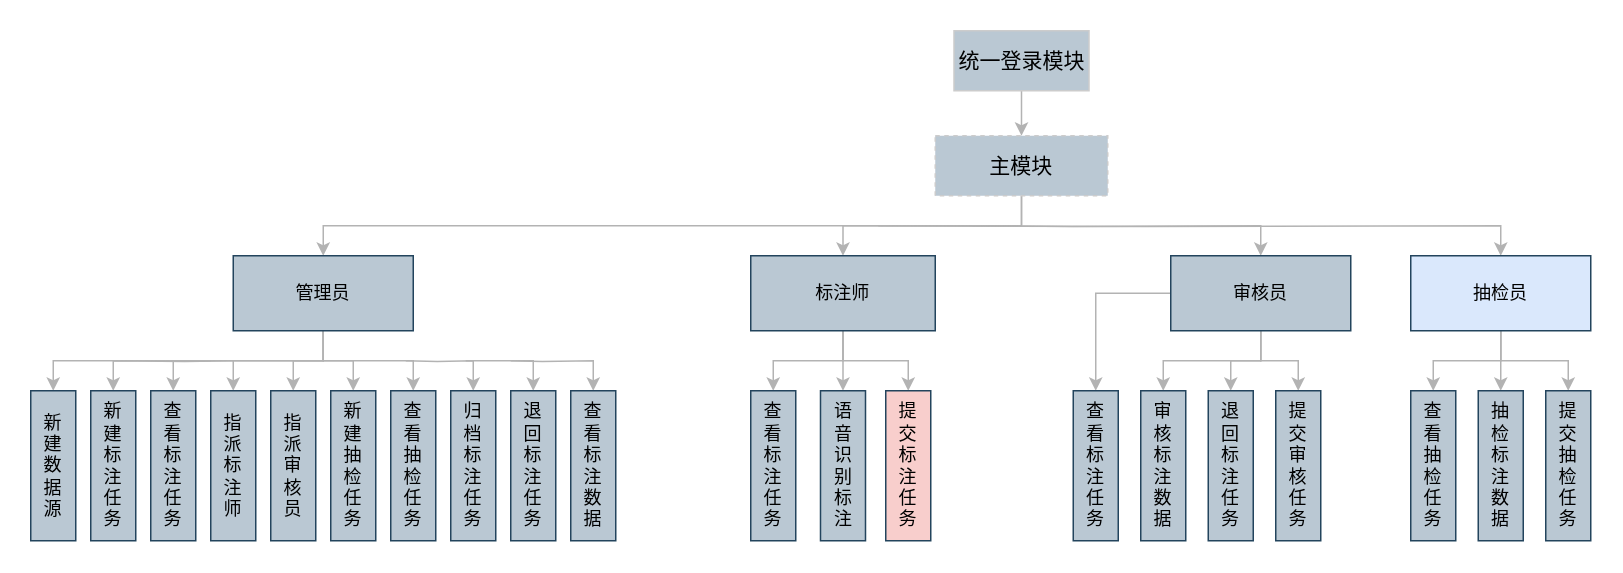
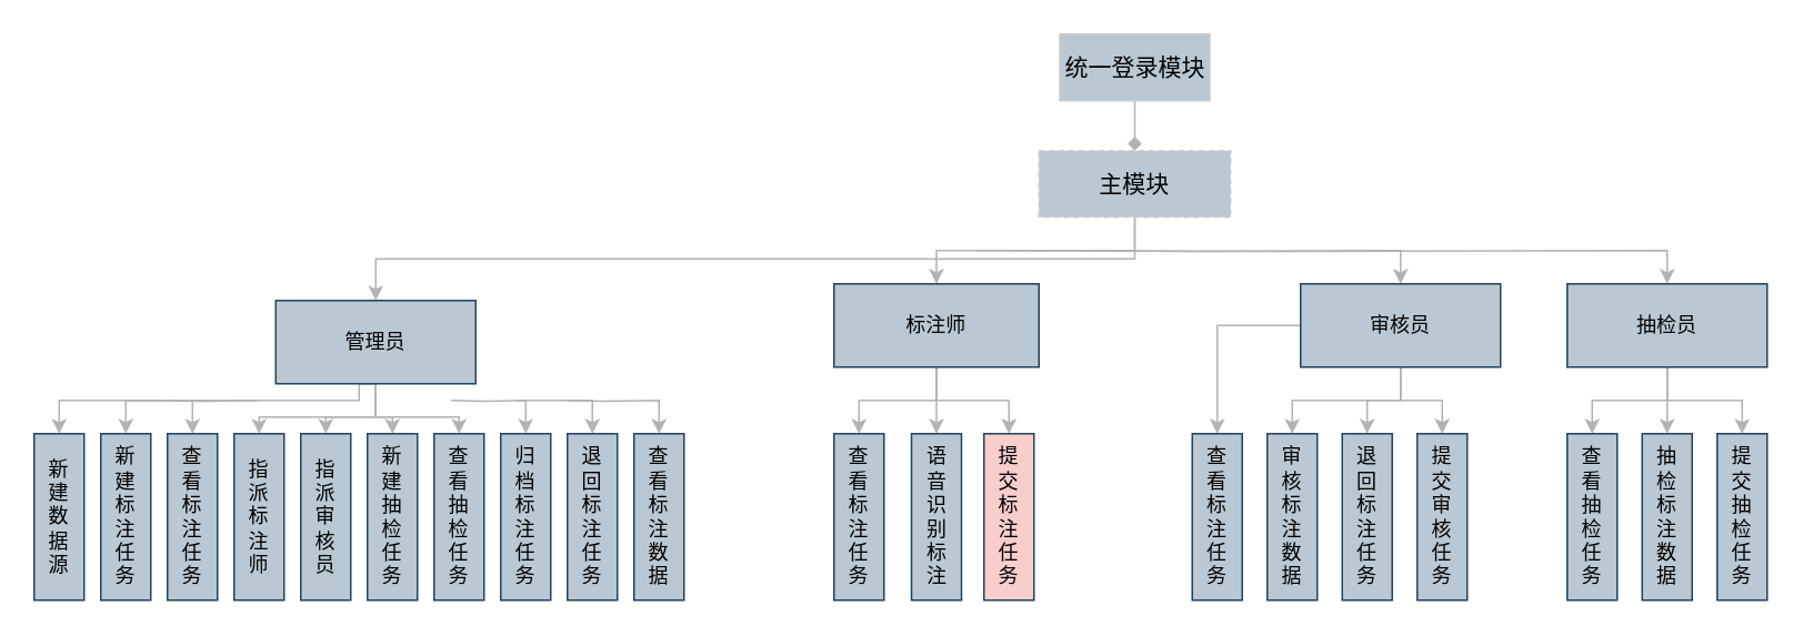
- <mxCell id="2" style="edgeStyle=orthogonalEdgeStyle;rounded=0;orthogonalLoop=1;jettySize=auto;html=1;exitX=0.5;exitY=1;exitDx=0;exitDy=0;entryX=0.5;entryY=0;entryDx=0;entryDy=0;strokeColor=#B3B3B3;" edge="1" parent="1" source="3" target="8"><mxGeometry relative="1" as="geometry" /></mxCell>
+ <mxCell id="2" style="edgeStyle=orthogonalEdgeStyle;rounded=0;orthogonalLoop=1;jettySize=auto;html=1;exitX=0.5;exitY=1;exitDx=0;exitDy=0;entryX=0.5;entryY=0;entryDx=0;entryDy=0;strokeColor=#B3B3B3;endArrow=diamond;" edge="1" parent="1" source="3" target="8"><mxGeometry relative="1" as="geometry" /></mxCell>
- <mxCell id="19" value="管理员" style="rounded=0;whiteSpace=wrap;html=1;strokeColor=#23445d;fillColor=#bac8d3;" vertex="1" parent="1"><mxGeometry x="155" y="170" width="120" height="50" as="geometry" /></mxCell>
+ <mxCell id="19" value="管理员" style="rounded=0;whiteSpace=wrap;html=1;strokeColor=#23445d;fillColor=#bac8d3;" vertex="1" parent="1"><mxGeometry x="165" y="180" width="120" height="50" as="geometry" /></mxCell>
- <mxCell id="32" value="抽检员" style="rounded=0;whiteSpace=wrap;html=1;strokeColor=#23445d;fillColor=#dae8fc;" vertex="1" parent="1"><mxGeometry x="940" y="170" width="120" height="50" as="geometry" /></mxCell>
+ <mxCell id="32" value="抽检员" style="rounded=0;whiteSpace=wrap;html=1;strokeColor=#23445d;fillColor=#bac8d3;" vertex="1" parent="1"><mxGeometry x="940" y="170" width="120" height="50" as="geometry" /></mxCell>
